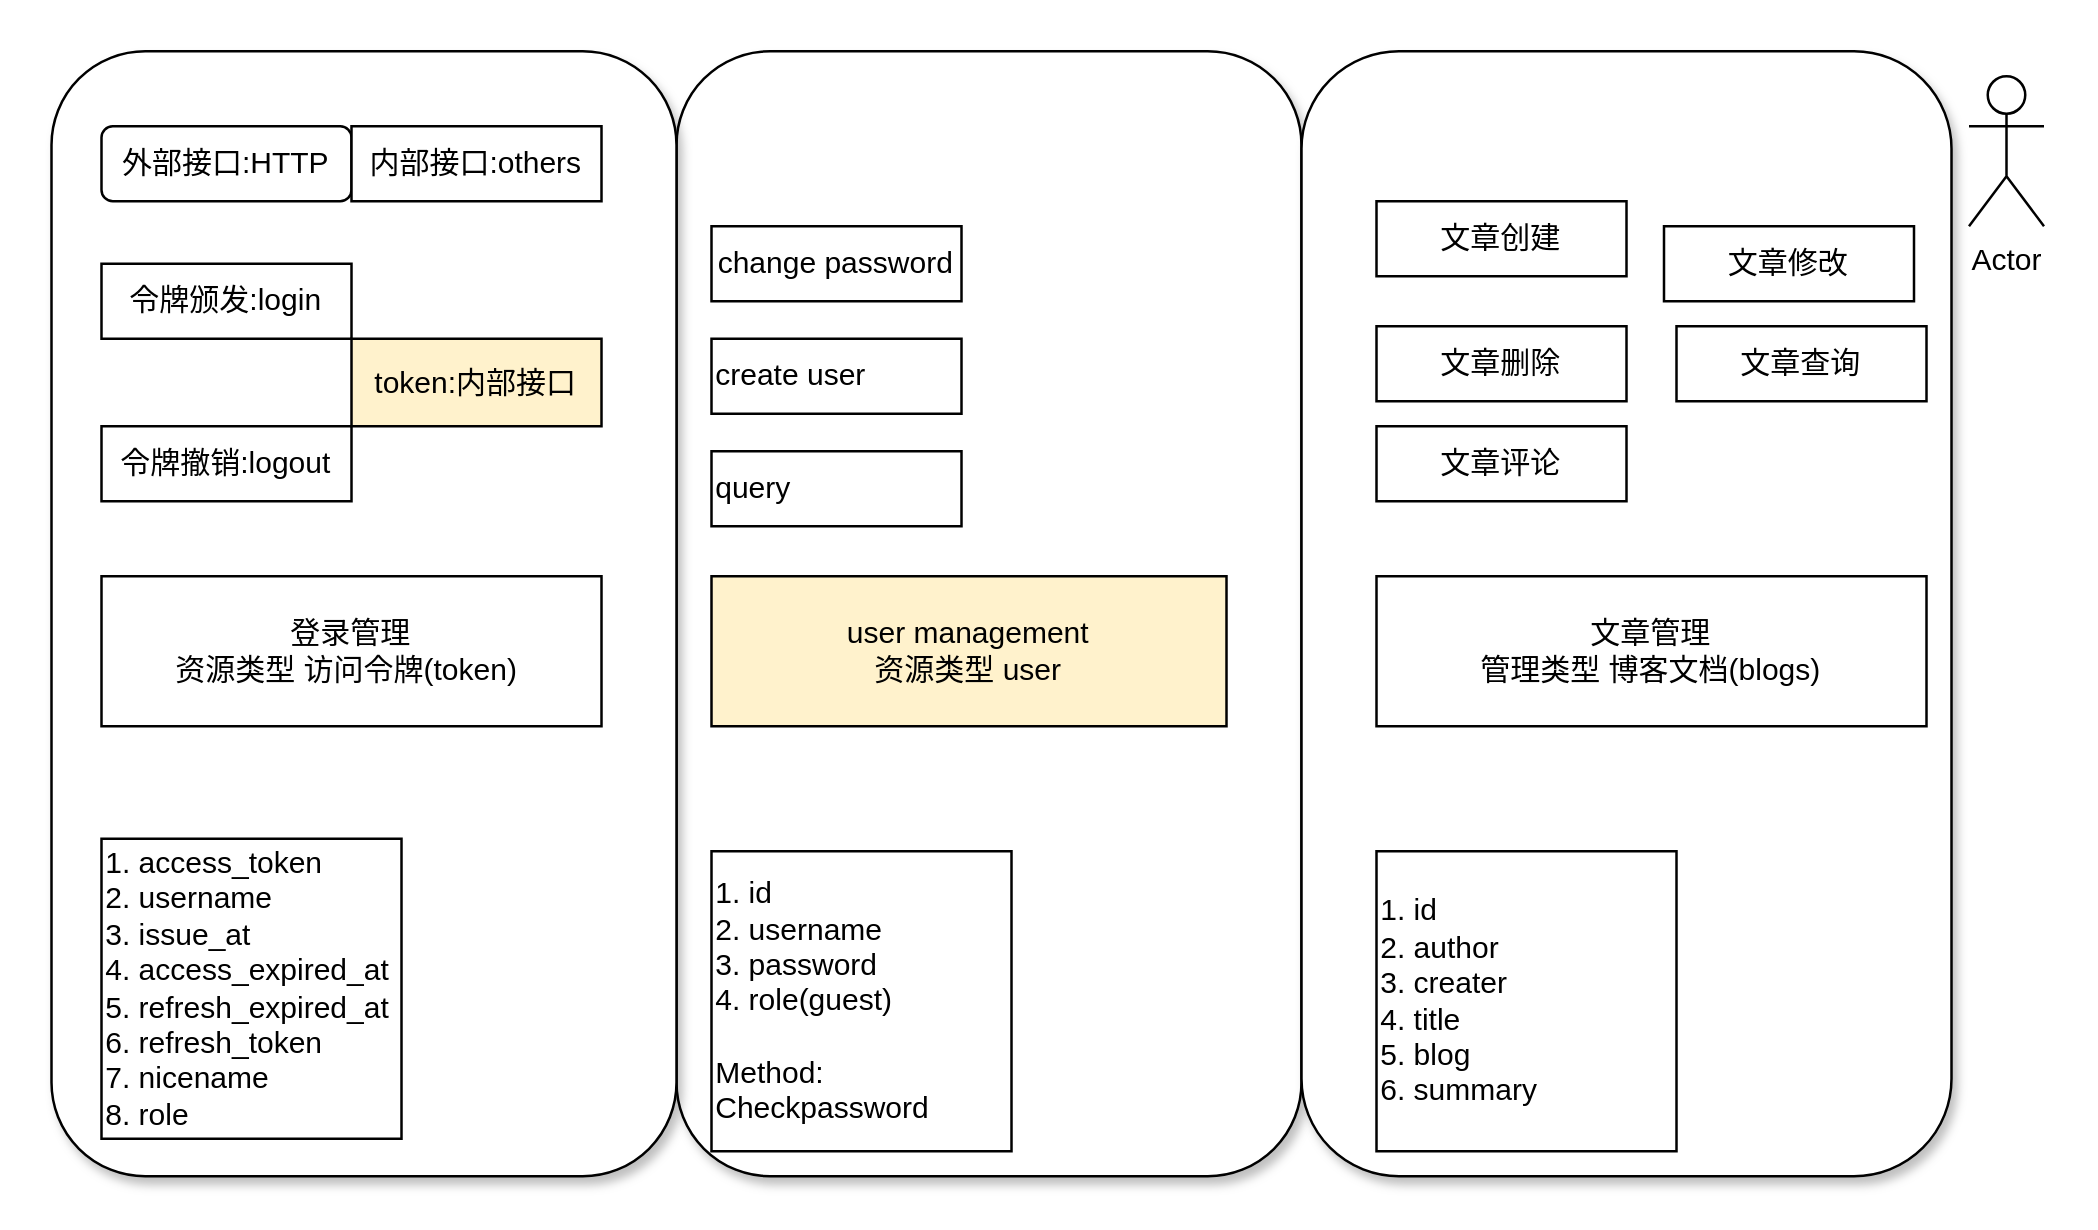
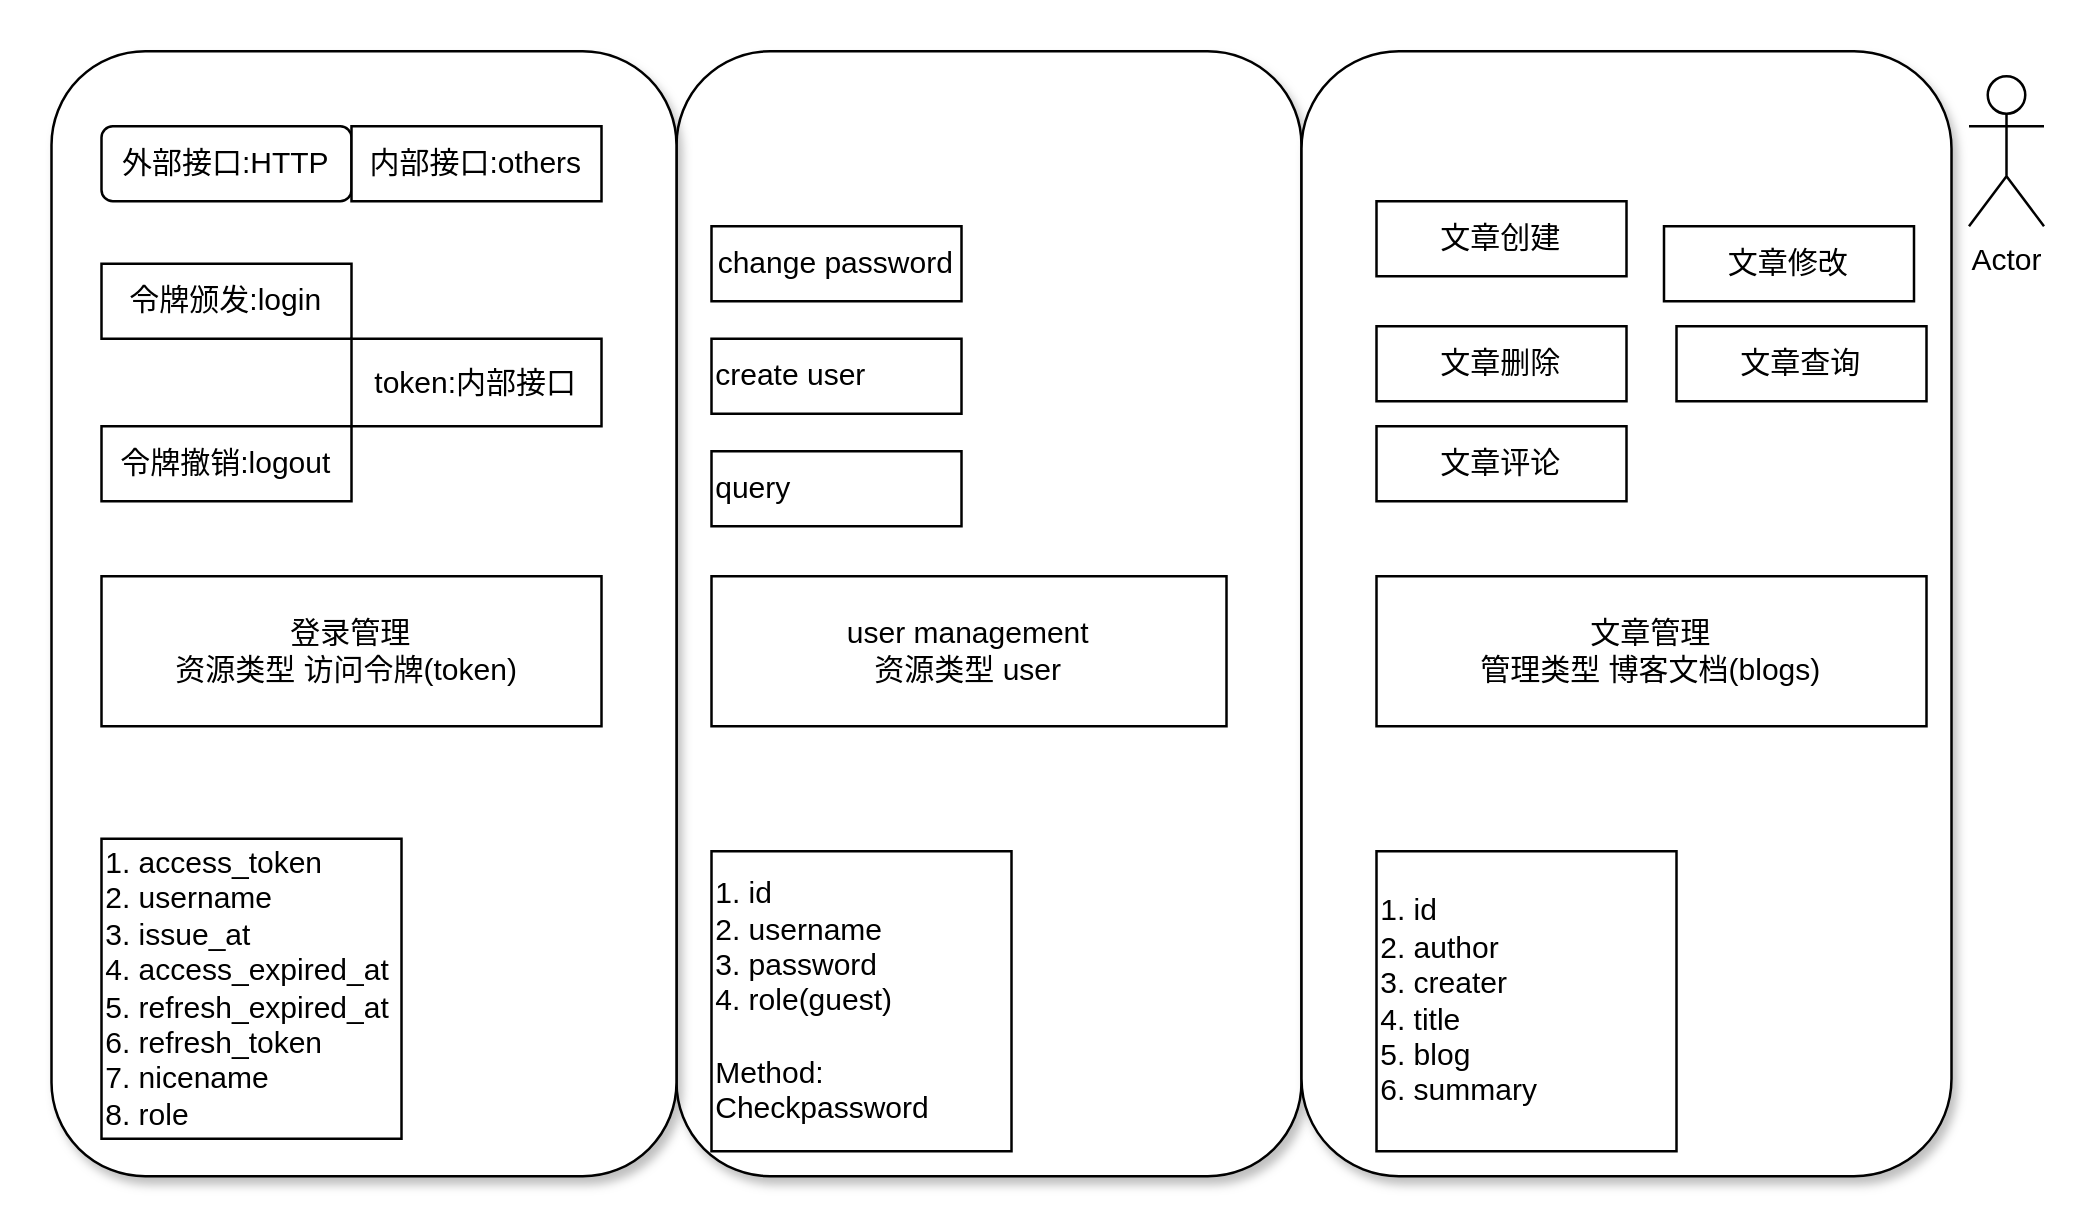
- <mxCell id="13" value="token:内部接口" style="rounded=0;whiteSpace=wrap;html=1;fillColor=#fff2cc;" vertex="1" parent="1"><mxGeometry x="140" y="135" width="100" height="35" as="geometry" /></mxCell>
+ <mxCell id="13" value="token:内部接口" style="rounded=0;whiteSpace=wrap;html=1;" vertex="1" parent="1"><mxGeometry x="140" y="135" width="100" height="35" as="geometry" /></mxCell>
- <mxCell id="6" value="user management&lt;br&gt;资源类型 user" style="rounded=0;whiteSpace=wrap;html=1;fillColor=#fff2cc;" vertex="1" parent="1"><mxGeometry x="284" y="230" width="206" height="60" as="geometry" /></mxCell>
+ <mxCell id="6" value="user management&lt;br&gt;资源类型 user" style="rounded=0;whiteSpace=wrap;html=1;" vertex="1" parent="1"><mxGeometry x="284" y="230" width="206" height="60" as="geometry" /></mxCell>
